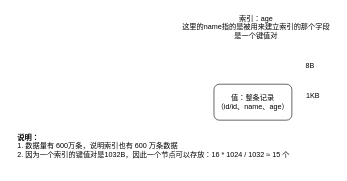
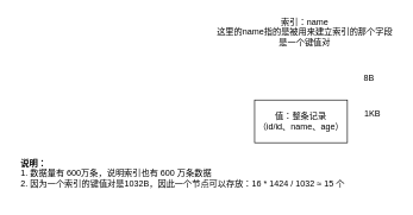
- <mxCell id="3" value="索引：age&lt;br&gt;这里的name指的是被用来建立索引的那个字段&lt;br&gt;是一个键值对" style="text;html=1;align=center;verticalAlign=middle;resizable=0;points=[];autosize=1;strokeColor=none;" parent="1" vertex="1"><mxGeometry x="296" y="20" width="260" height="50" as="geometry" /></mxCell>
+ <mxCell id="3" value="索引：name&lt;br&gt;这里的name指的是被用来建立索引的那个字段&lt;br&gt;是一个键值对" style="text;html=1;align=center;verticalAlign=middle;resizable=0;points=[];autosize=1;strokeColor=none;" parent="1" vertex="1"><mxGeometry x="296" y="20" width="260" height="50" as="geometry" /></mxCell>
- <mxCell id="4" value="值：整条记录&lt;br&gt;（id/id、name、age）" style="whiteSpace=wrap;html=1;rounded=1;" parent="1" vertex="1"><mxGeometry x="356" y="140" width="130" height="60" as="geometry" /></mxCell>
+ <mxCell id="4" value="值：整条记录&lt;br&gt;（id/id、name、age）" style="rounded=0;whiteSpace=wrap;html=1;" parent="1" vertex="1"><mxGeometry x="356" y="140" width="130" height="60" as="geometry" /></mxCell>
- <mxCell id="7" value="&lt;div style=&quot;text-align: left&quot;&gt;&lt;span&gt;&lt;b&gt;说明：&lt;/b&gt;&lt;/span&gt;&lt;/div&gt;&lt;div style=&quot;text-align: left&quot;&gt;&lt;span&gt;1. 数据量有 600万条，说明索引也有 600 万条数据&lt;/span&gt;&lt;/div&gt;&lt;div style=&quot;text-align: left&quot;&gt;&lt;span&gt;2. 因为一个索引的键值对是1032B，因此一个节点可以存放：16 * 1024 / 1032 ≈ 15 个&lt;/span&gt;&lt;/div&gt;&lt;div style=&quot;text-align: left&quot;&gt;&lt;span&gt;&lt;br&gt;&lt;/span&gt;&lt;/div&gt;" style="text;html=1;align=center;verticalAlign=middle;resizable=0;points=[];autosize=1;strokeColor=none;" parent="1" vertex="1"><mxGeometry x="20" y="220" width="470" height="60" as="geometry" /></mxCell>
+ <mxCell id="7" value="&lt;div style=&quot;text-align: left&quot;&gt;&lt;span&gt;&lt;b&gt;说明：&lt;/b&gt;&lt;/span&gt;&lt;/div&gt;&lt;div style=&quot;text-align: left&quot;&gt;&lt;span&gt;1. 数据量有 600万条，说明索引也有 600 万条数据&lt;/span&gt;&lt;/div&gt;&lt;div style=&quot;text-align: left&quot;&gt;&lt;span&gt;2. 因为一个索引的键值对是1032B，因此一个节点可以存放：16 * 1424 / 1032 ≈ 15 个&lt;/span&gt;&lt;/div&gt;&lt;div style=&quot;text-align: left&quot;&gt;&lt;span&gt;&lt;br&gt;&lt;/span&gt;&lt;/div&gt;" style="text;html=1;align=center;verticalAlign=middle;resizable=0;points=[];autosize=1;strokeColor=none;" parent="1" vertex="1"><mxGeometry x="20" y="220" width="470" height="60" as="geometry" /></mxCell>
